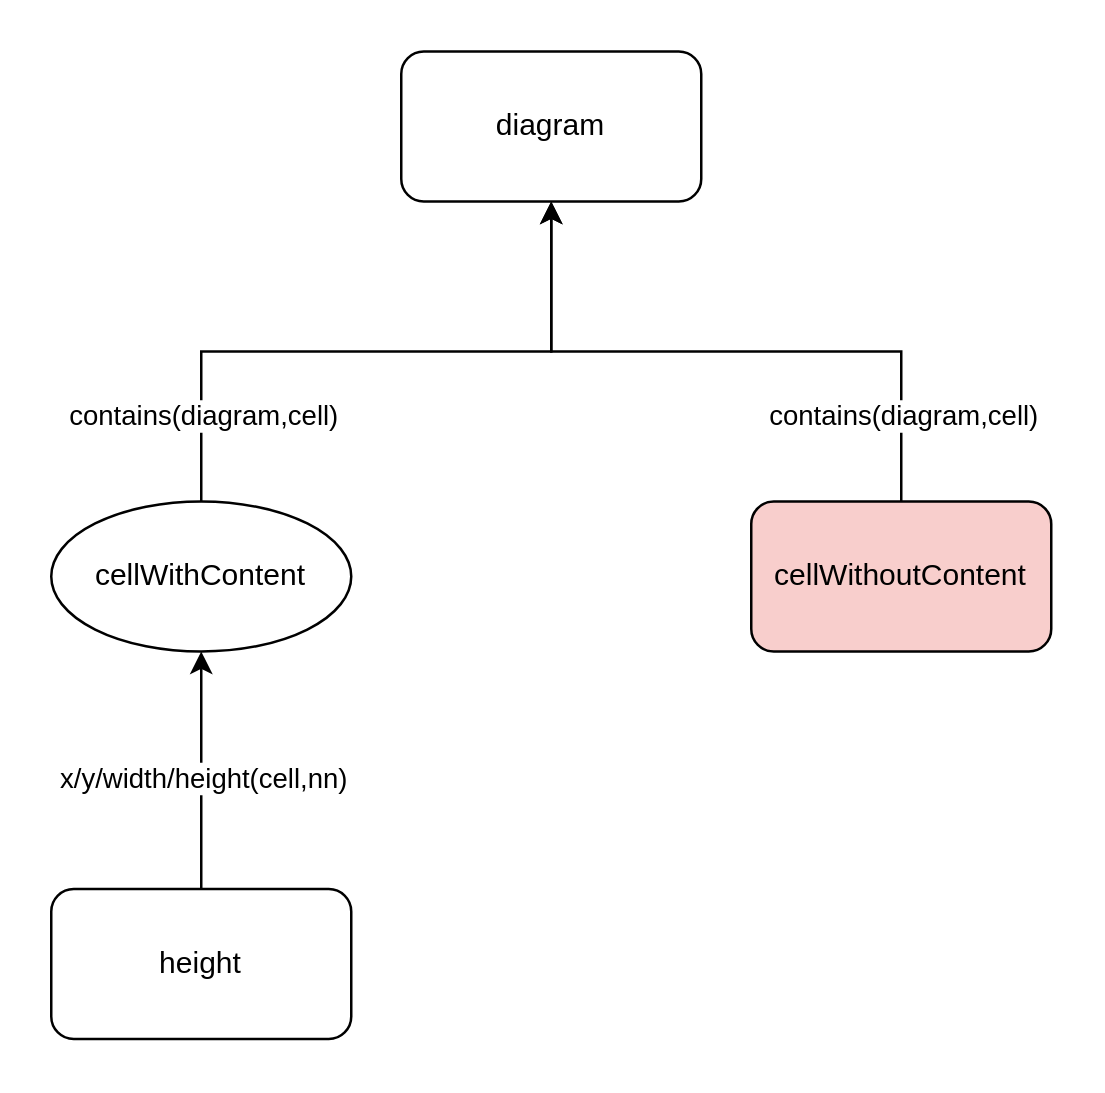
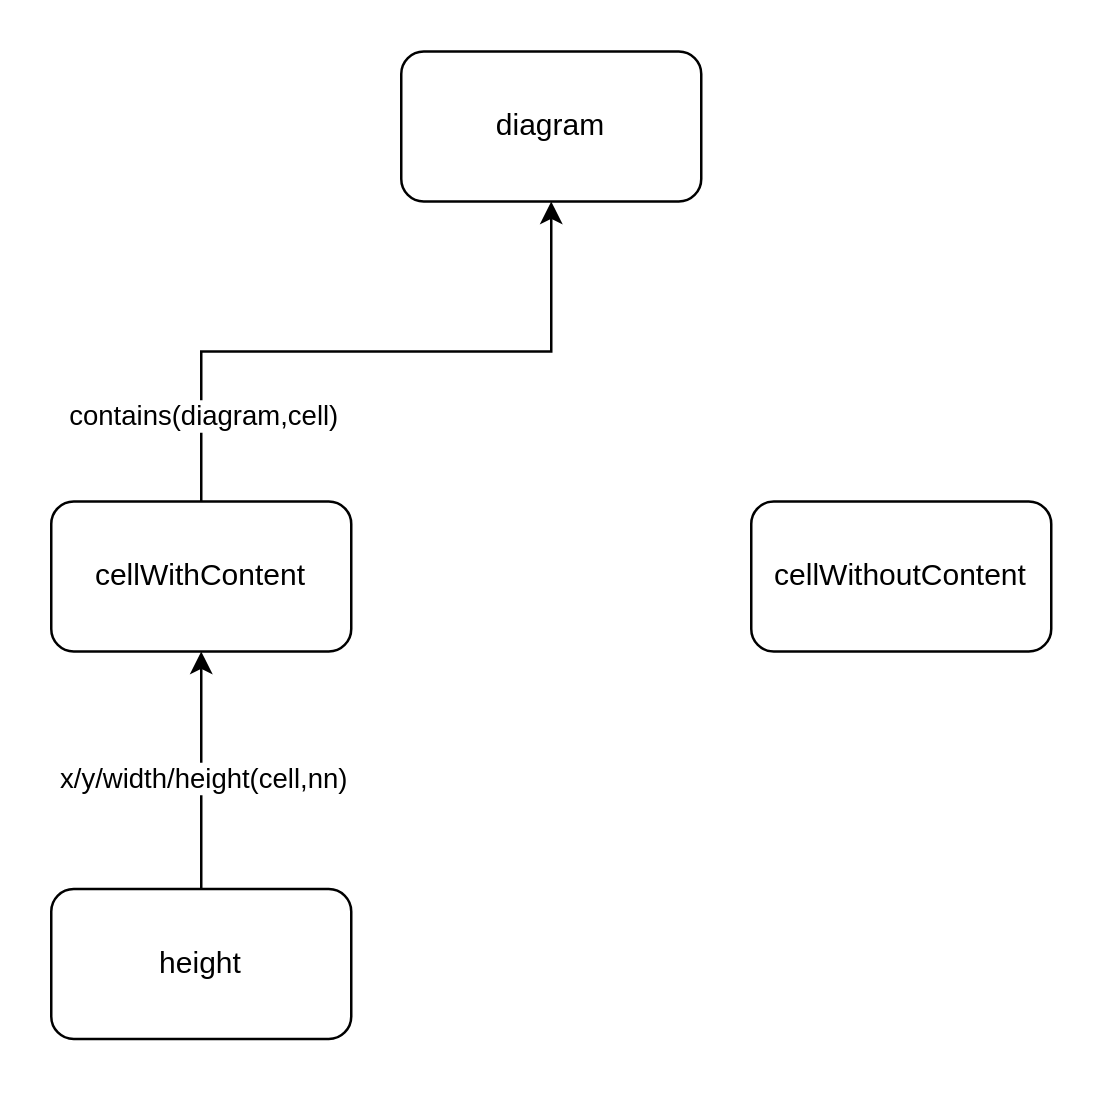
- <mxCell id="9" style="edgeStyle=orthogonalEdgeStyle;rounded=0;orthogonalLoop=1;jettySize=auto;html=1;exitX=0.5;exitY=0;exitDx=0;exitDy=0;" edge="1" parent="1" source="11" target="2"><mxGeometry relative="1" as="geometry" /></mxCell>
- <mxCell id="10" value="contains(diagram,cell)" style="edgeLabel;html=1;align=center;verticalAlign=middle;resizable=0;points=[];" vertex="1" connectable="0" parent="9"><mxGeometry x="-0.075" y="2" relative="1" as="geometry"><mxPoint x="60" y="23" as="offset" /></mxGeometry></mxCell>
- <mxCell id="5" value="cellWithContent" style="ellipse;whiteSpace=wrap;html=1;" vertex="1" parent="1"><mxGeometry x="20" y="200" width="120" height="60" as="geometry" /></mxCell>
+ <mxCell id="5" value="cellWithContent" style="rounded=1;whiteSpace=wrap;html=1;" vertex="1" parent="1"><mxGeometry x="20" y="200" width="120" height="60" as="geometry" /></mxCell>
- <mxCell id="11" value="cellWithoutContent" style="rounded=1;whiteSpace=wrap;html=1;fillColor=#f8cecc;" vertex="1" parent="1"><mxGeometry x="300" y="200" width="120" height="60" as="geometry" /></mxCell>
+ <mxCell id="11" value="cellWithoutContent" style="rounded=1;whiteSpace=wrap;html=1;" vertex="1" parent="1"><mxGeometry x="300" y="200" width="120" height="60" as="geometry" /></mxCell>
